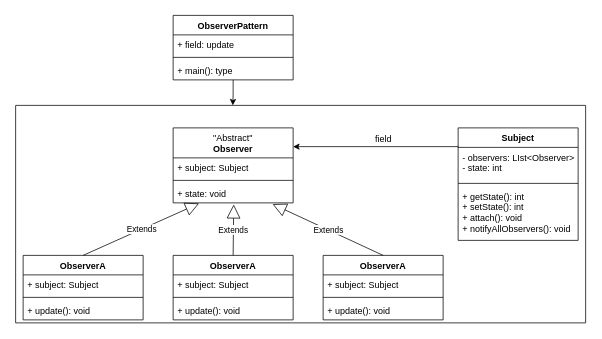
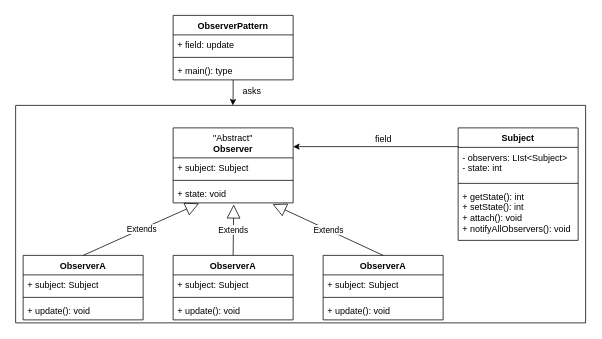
+ <mxCell id="33" value="asks" style="text;html=1;align=center;verticalAlign=middle;resizable=0;points=[];autosize=1;strokeColor=none;fillColor=none;" vertex="1" parent="1"><mxGeometry x="310" y="106" width="50" height="30" as="geometry" /></mxCell>
- <mxCell id="11" value="- observers: LIst&amp;lt;Observer&amp;gt;&lt;div&gt;- state: int&lt;/div&gt;" style="text;strokeColor=none;fillColor=none;align=left;verticalAlign=top;spacingLeft=4;spacingRight=4;overflow=hidden;rotatable=0;points=[[0,0.5],[1,0.5]];portConstraint=eastwest;whiteSpace=wrap;html=1;" vertex="1" parent="10"><mxGeometry y="26" width="160" height="44" as="geometry" /></mxCell>
+ <mxCell id="11" value="- observers: LIst&amp;lt;Subject&amp;gt;&lt;div&gt;- state: int&lt;/div&gt;" style="text;strokeColor=none;fillColor=none;align=left;verticalAlign=top;spacingLeft=4;spacingRight=4;overflow=hidden;rotatable=0;points=[[0,0.5],[1,0.5]];portConstraint=eastwest;whiteSpace=wrap;html=1;" vertex="1" parent="10"><mxGeometry y="26" width="160" height="44" as="geometry" /></mxCell>
